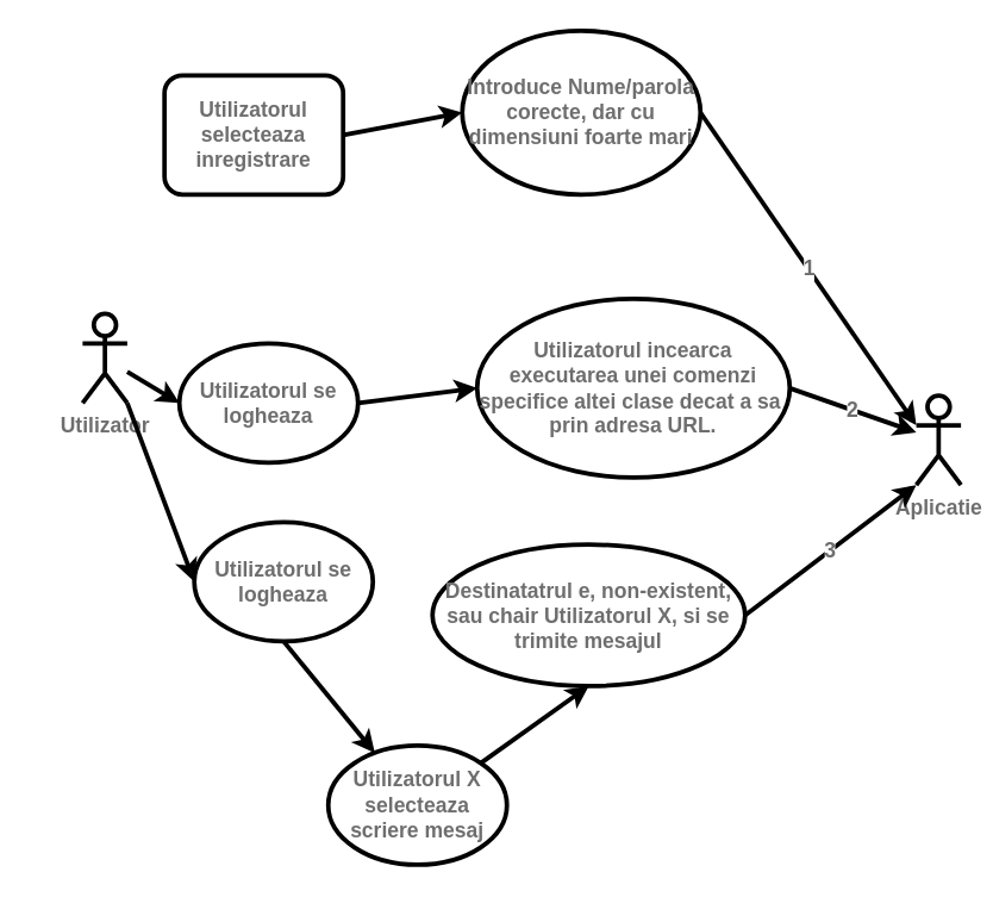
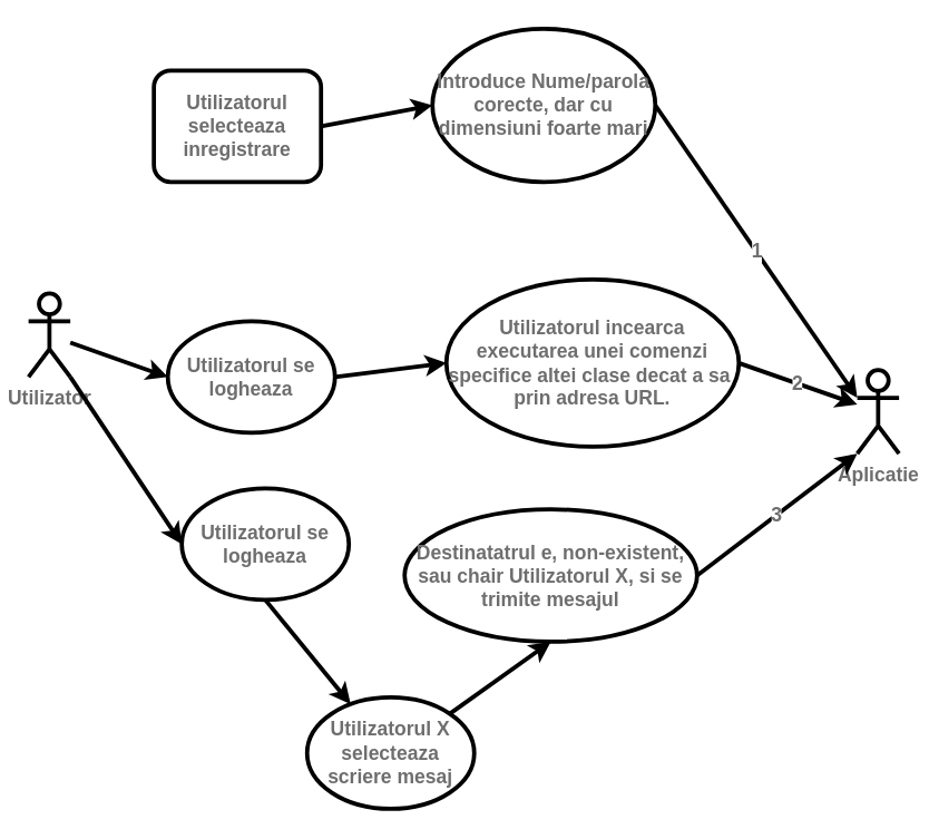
- <mxCell id="3" value="Utilizator" style="shape=umlActor;verticalLabelPosition=bottom;labelBackgroundColor=#ffffff;verticalAlign=top;html=1;outlineConnect=0;strokeWidth=3;fontSize=14;fontStyle=1;fontColor=#6E6E6E;" vertex="1" parent="1"><mxGeometry x="55" y="210" width="30" height="60" as="geometry" /></mxCell>
+ <mxCell id="3" value="Utilizator" style="shape=umlActor;verticalLabelPosition=bottom;labelBackgroundColor=#ffffff;verticalAlign=top;html=1;outlineConnect=0;strokeWidth=3;fontSize=14;fontStyle=1;fontColor=#6E6E6E;" vertex="1" parent="1"><mxGeometry x="20" y="210" width="30" height="60" as="geometry" /></mxCell>
